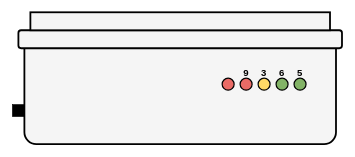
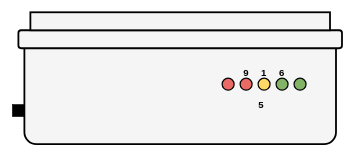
- <mxCell id="12" value="&lt;font style=&quot;font-size: 16px;&quot;&gt;&lt;b&gt;3&lt;/b&gt;&lt;/font&gt;" style="text;html=1;align=center;verticalAlign=middle;whiteSpace=wrap;rounded=0;" vertex="1" parent="1"><mxGeometry x="425" y="110" width="30" height="20" as="geometry" /></mxCell>
+ <mxCell id="12" value="&lt;font style=&quot;font-size: 16px;&quot;&gt;&lt;b&gt;1&lt;/b&gt;&lt;/font&gt;" style="text;html=1;align=center;verticalAlign=middle;whiteSpace=wrap;rounded=0;" vertex="1" parent="1"><mxGeometry x="425" y="110" width="30" height="20" as="geometry" /></mxCell>
- <mxCell id="14" value="&lt;font style=&quot;font-size: 16px;&quot;&gt;&lt;b&gt;5&lt;/b&gt;&lt;/font&gt;" style="text;html=1;align=center;verticalAlign=middle;whiteSpace=wrap;rounded=0;" vertex="1" parent="1"><mxGeometry x="485" y="110" width="30" height="20" as="geometry" /></mxCell>
+ <mxCell id="14" value="&lt;font style=&quot;font-size: 16px;&quot;&gt;&lt;b&gt;5&lt;/b&gt;&lt;/font&gt;" style="text;html=1;align=center;verticalAlign=middle;whiteSpace=wrap;rounded=0;" vertex="1" parent="1"><mxGeometry x="420" y="165" width="30" height="20" as="geometry" /></mxCell>
